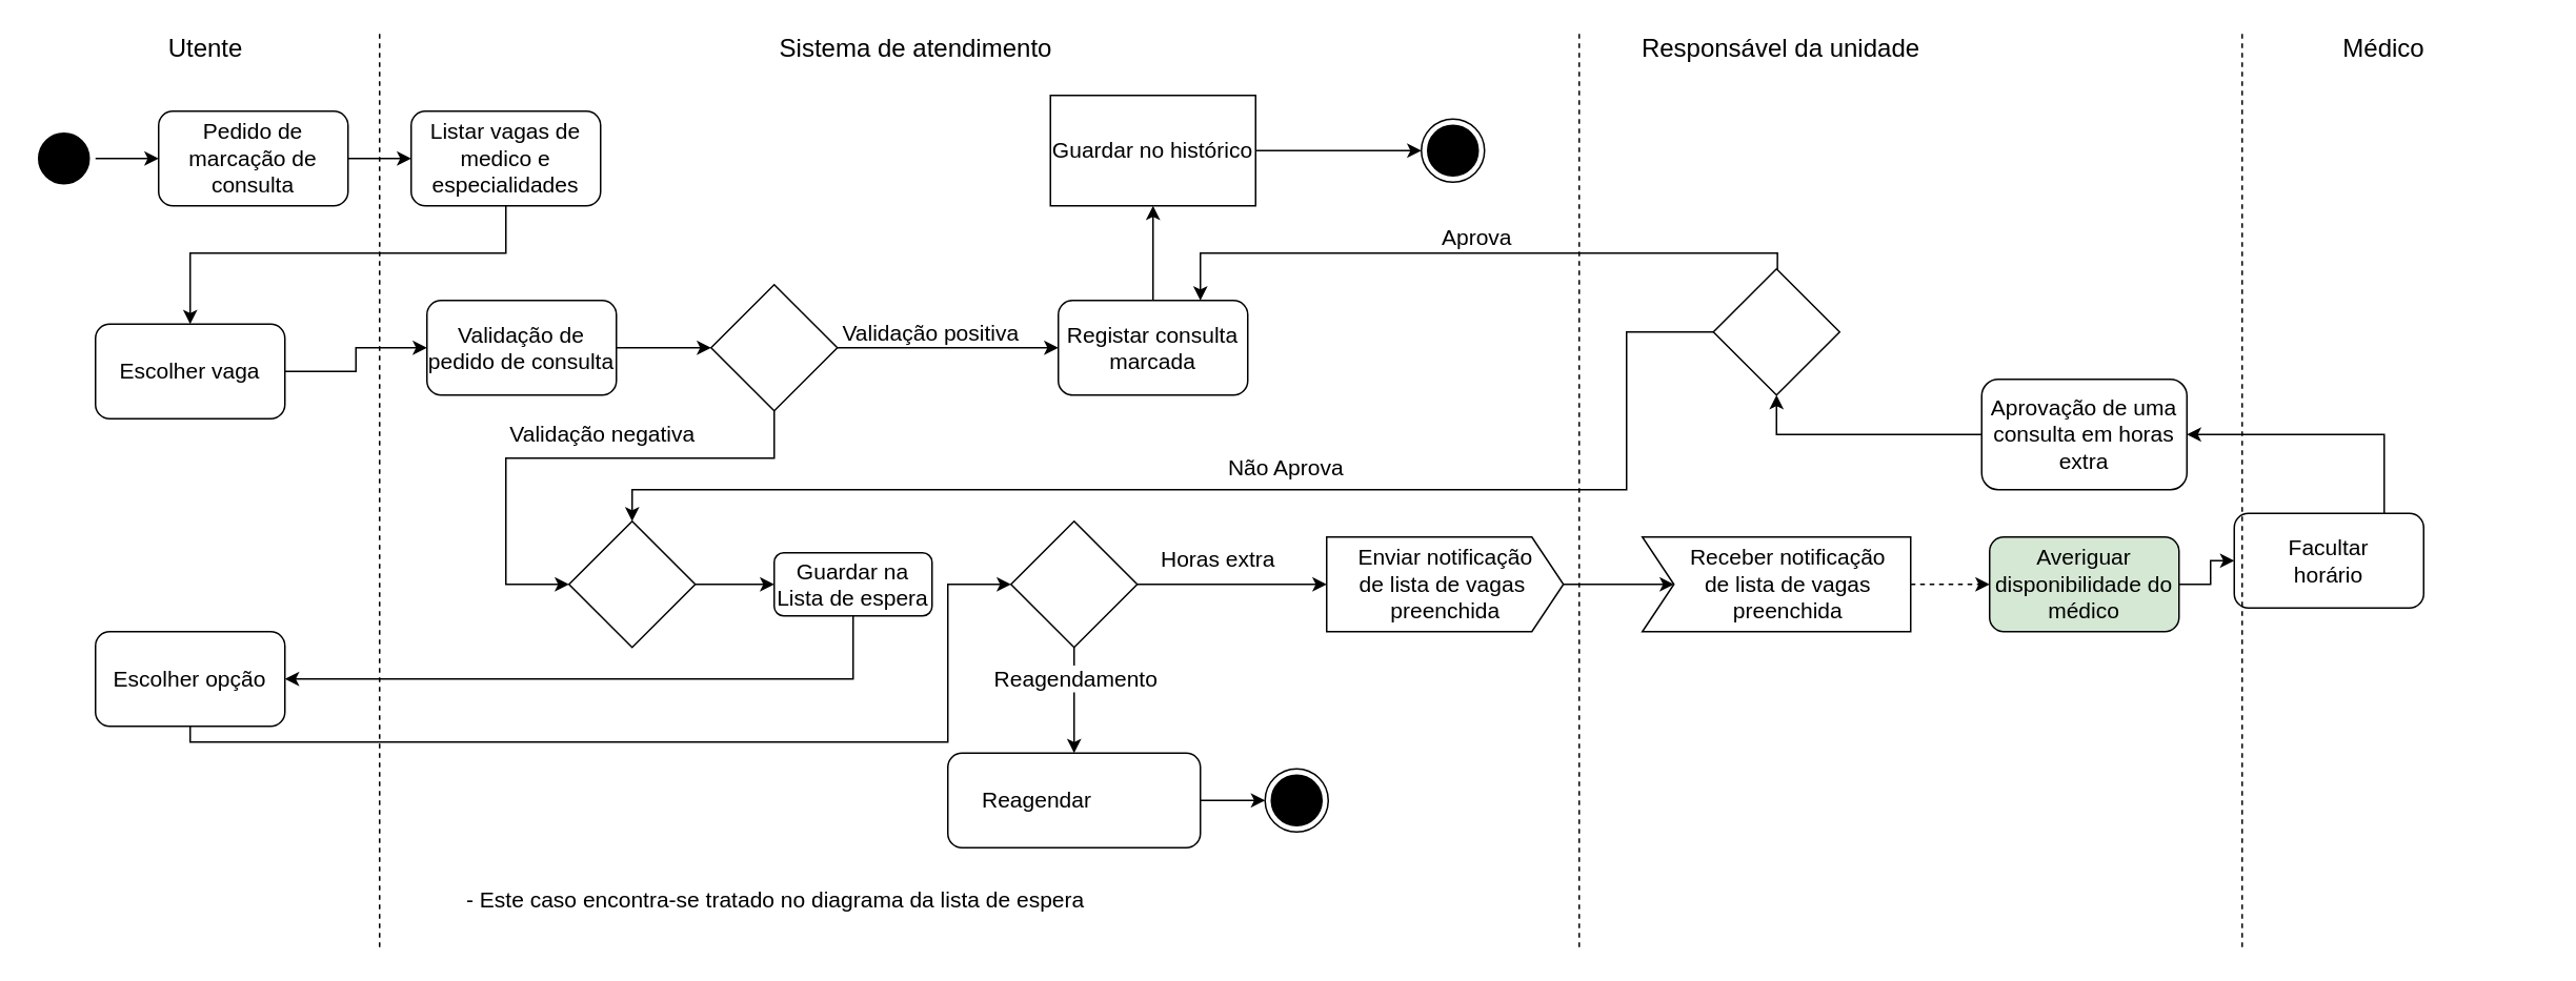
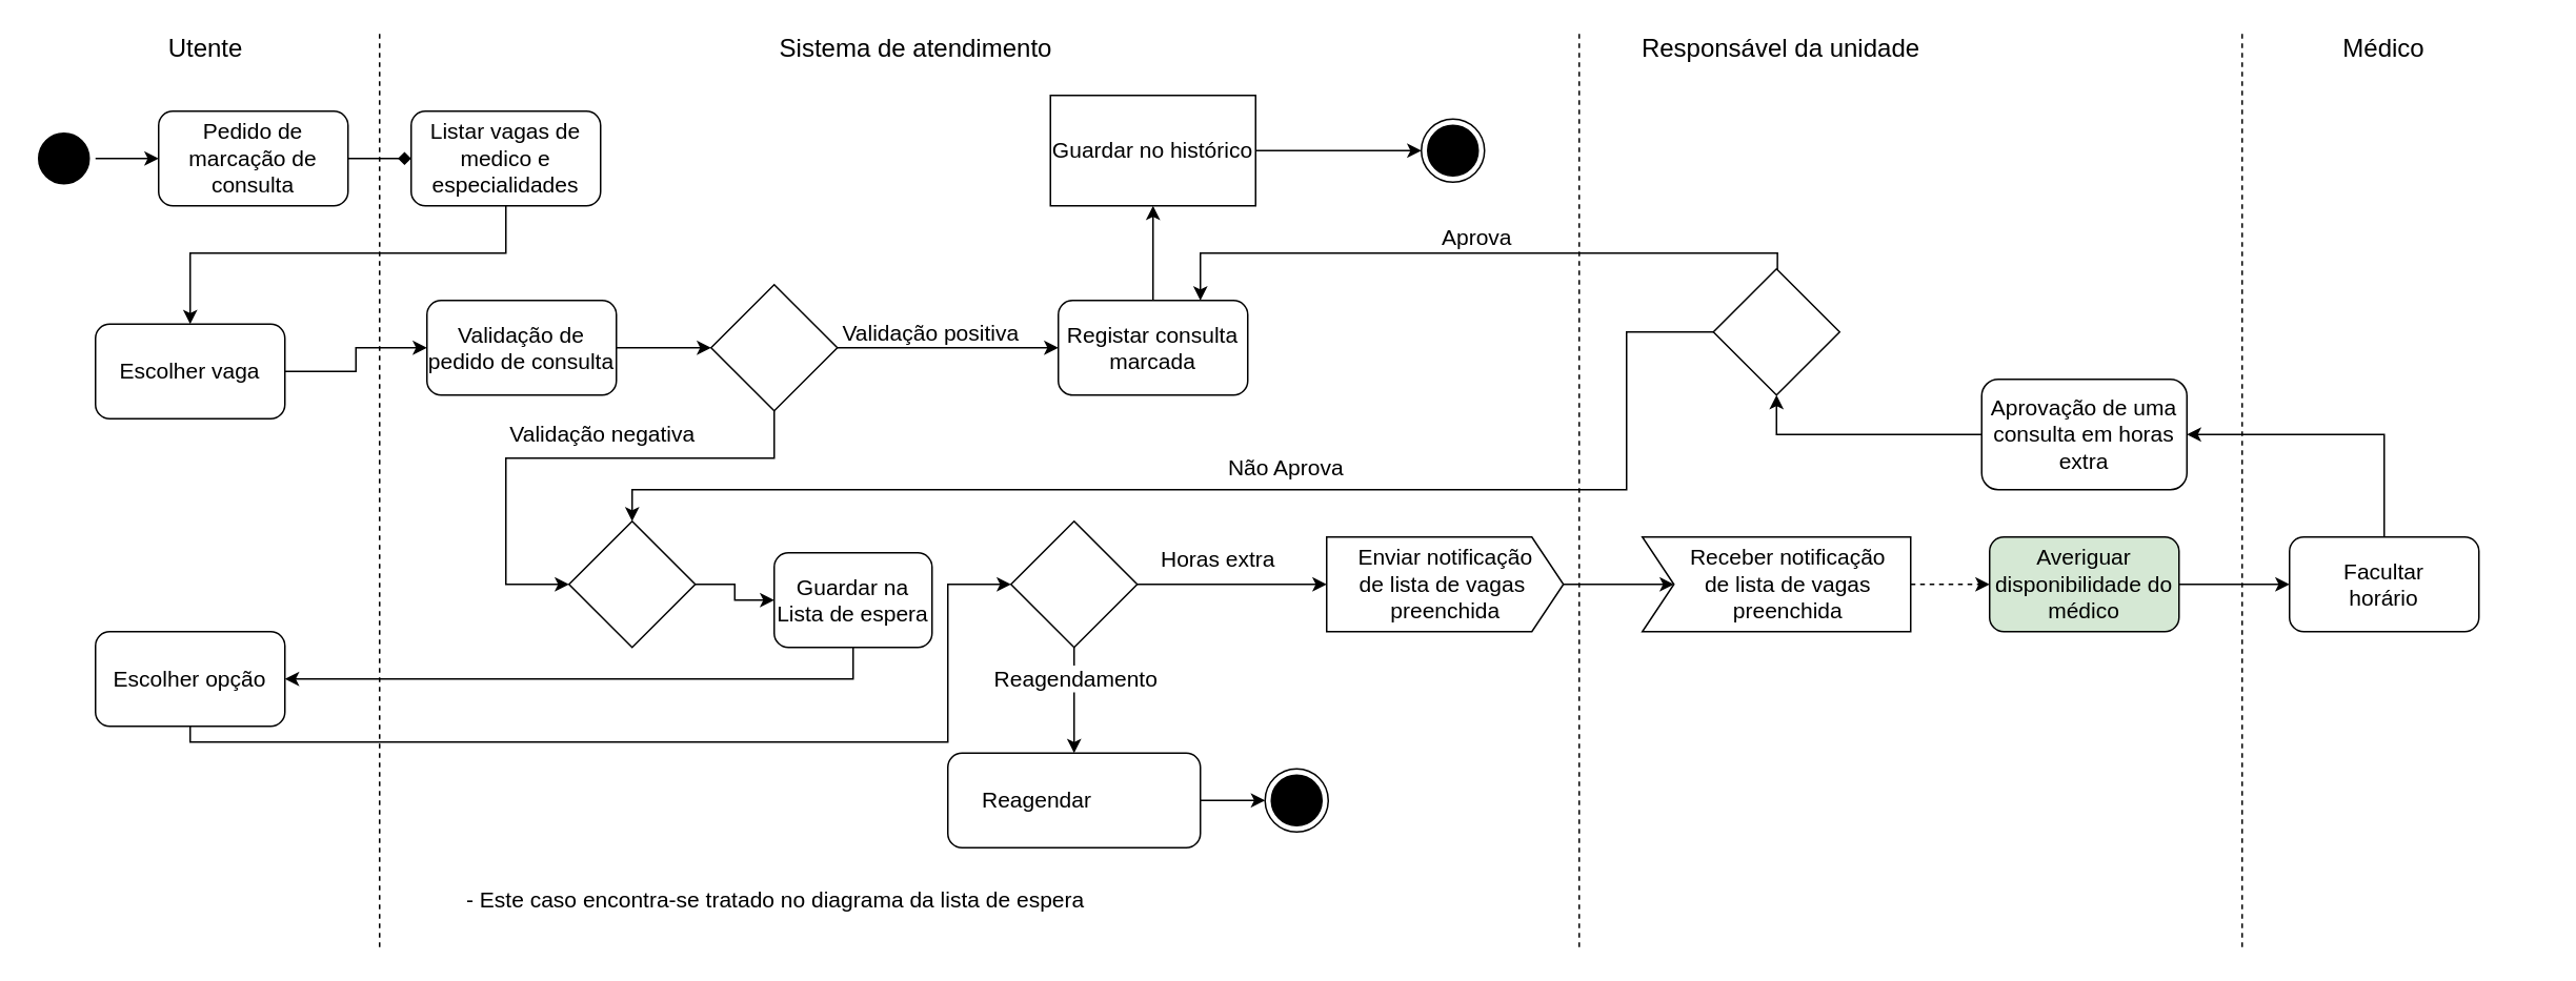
- <mxCell id="2" value="" style="edgeStyle=orthogonalEdgeStyle;rounded=0;orthogonalLoop=1;jettySize=auto;html=1;" parent="1" source="3" target="22" edge="1"><mxGeometry relative="1" as="geometry" /></mxCell>
+ <mxCell id="2" value="" style="edgeStyle=orthogonalEdgeStyle;rounded=0;orthogonalLoop=1;jettySize=auto;html=1;endArrow=diamond;" parent="1" source="3" target="22" edge="1"><mxGeometry relative="1" as="geometry" /></mxCell>
- <mxCell id="46" value="Facultar&lt;br&gt;horário" style="rounded=1;whiteSpace=wrap;html=1;strokeColor=#000000;fontSize=14;" parent="1" vertex="1"><mxGeometry x="1415" y="325" width="120" height="60" as="geometry" /></mxCell>
+ <mxCell id="46" value="Facultar&lt;br&gt;horário" style="rounded=1;whiteSpace=wrap;html=1;strokeColor=#000000;fontSize=14;" parent="1" vertex="1"><mxGeometry x="1450" y="340" width="120" height="60" as="geometry" /></mxCell>
- <mxCell id="54" value="Guardar na Lista de espera" style="rounded=1;whiteSpace=wrap;html=1;strokeColor=#000000;fontSize=14;" parent="1" vertex="1"><mxGeometry x="490" y="350" width="100" height="40" as="geometry" /></mxCell>
+ <mxCell id="54" value="Guardar na Lista de espera" style="rounded=1;whiteSpace=wrap;html=1;strokeColor=#000000;fontSize=14;" parent="1" vertex="1"><mxGeometry x="490" y="350" width="100" height="60" as="geometry" /></mxCell>
